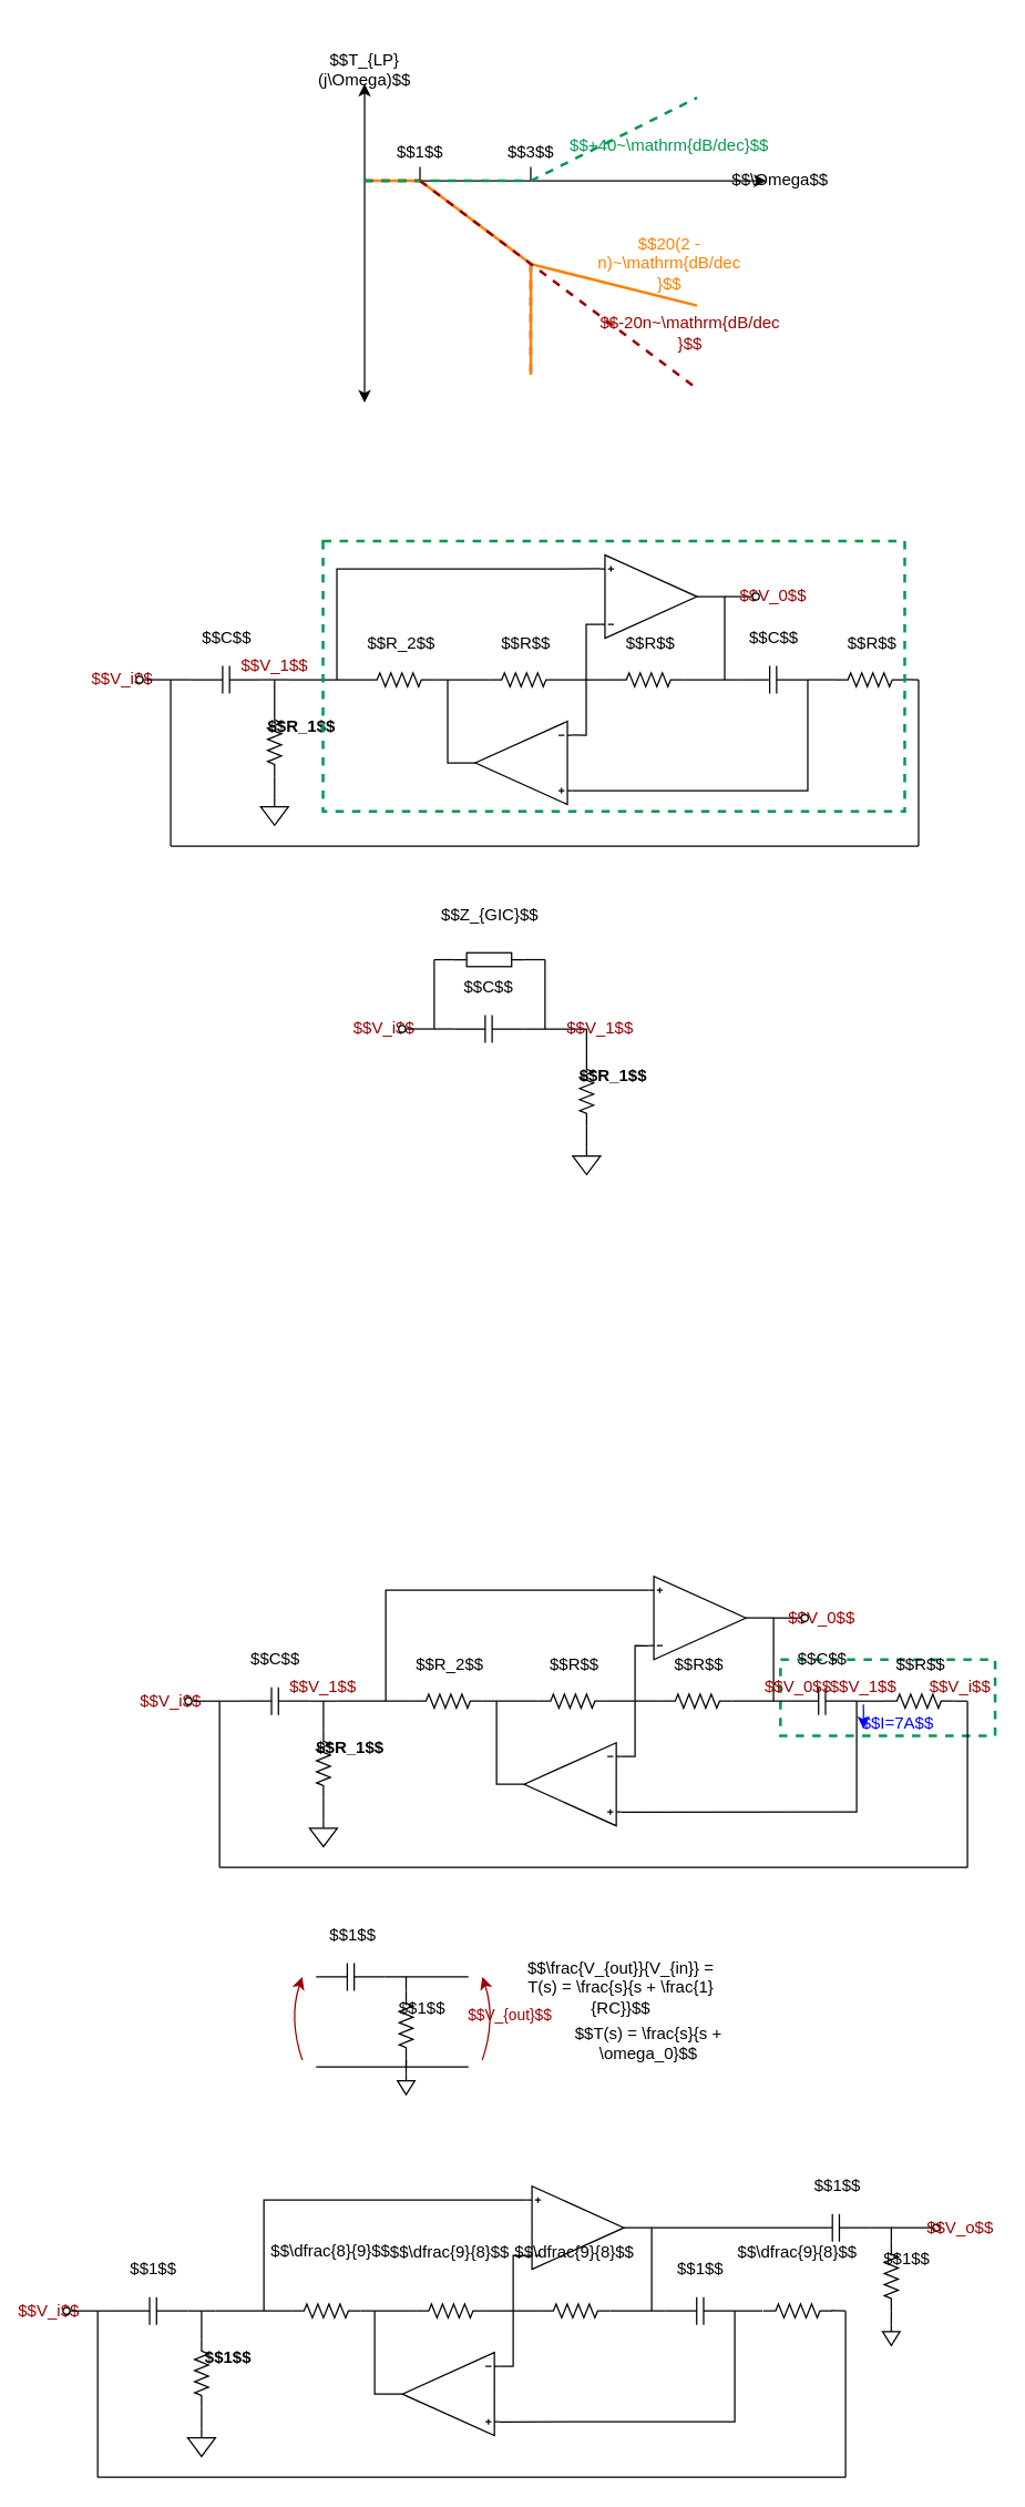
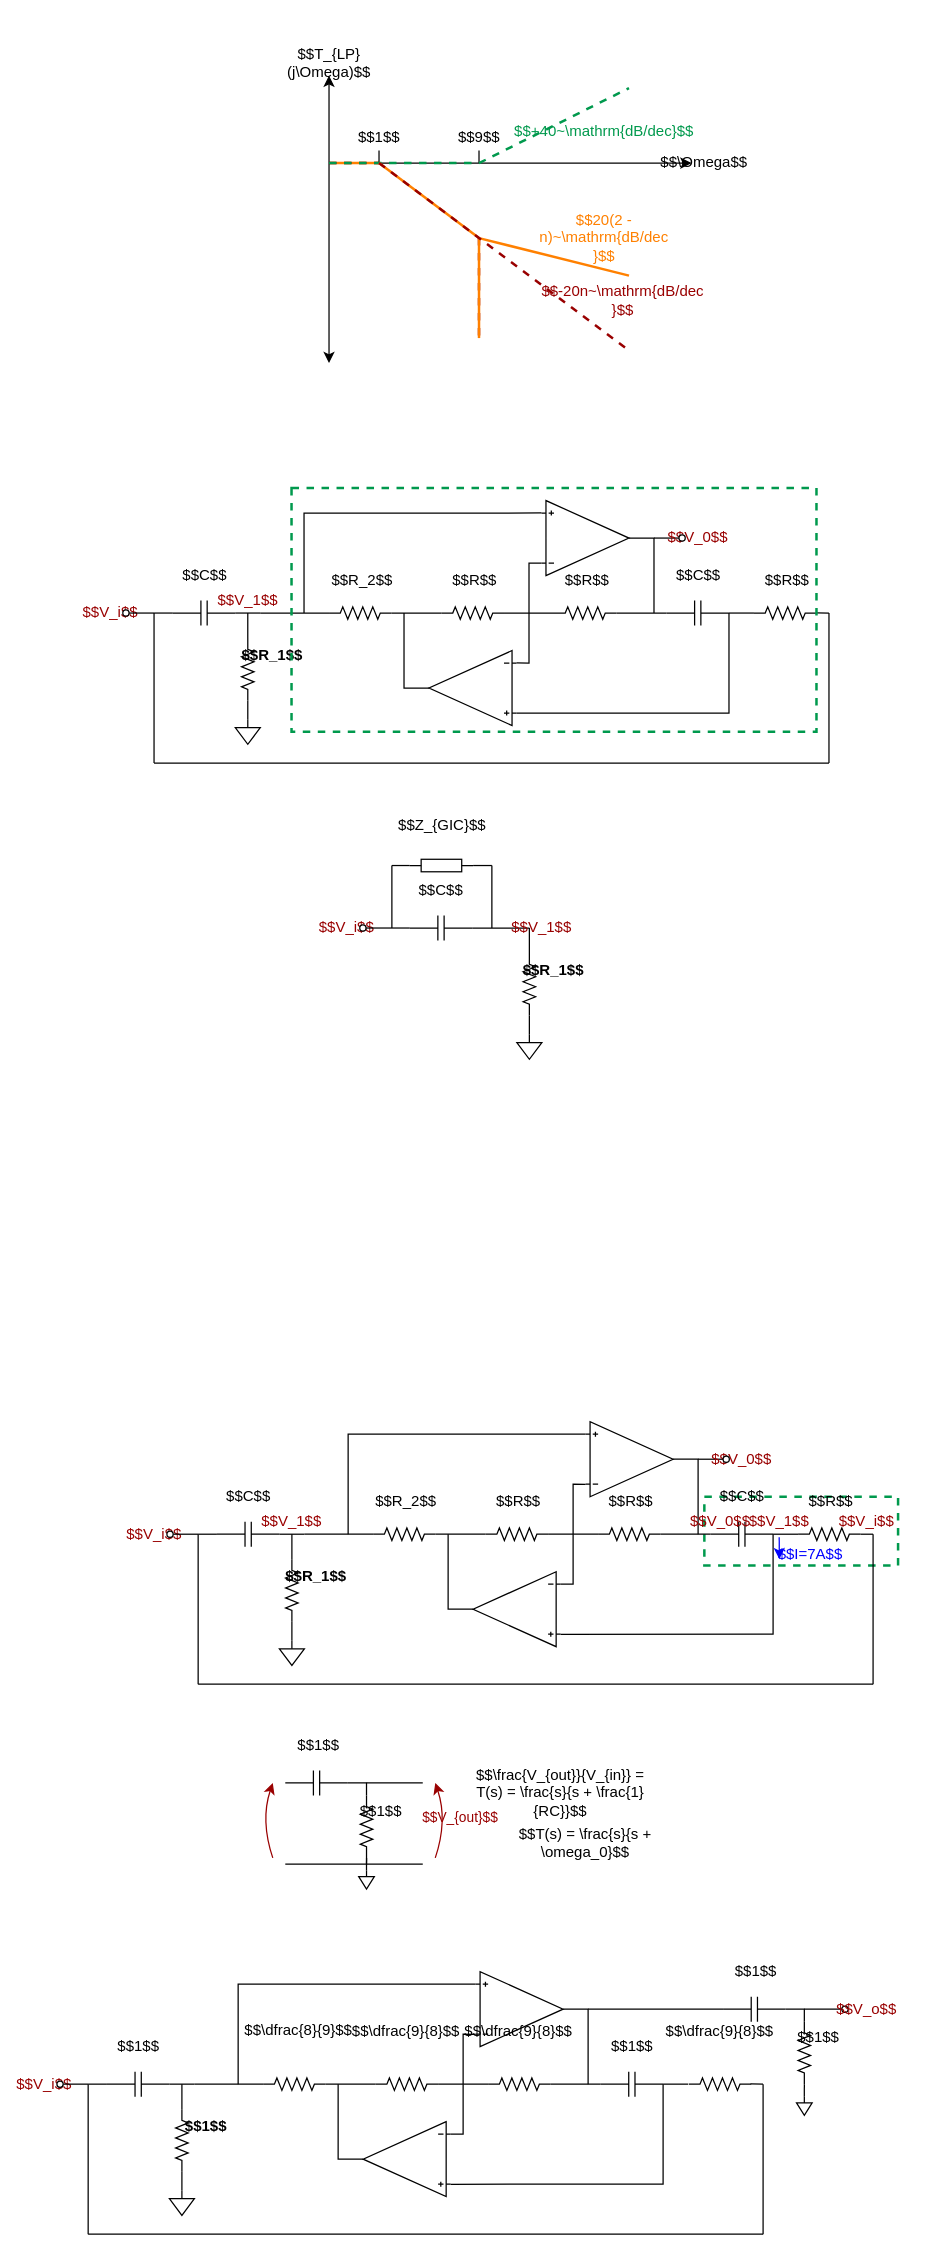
- <mxCell id="15" value="$$3$$" style="text;html=1;strokeColor=none;fillColor=none;align=center;verticalAlign=middle;whiteSpace=wrap;rounded=0;" vertex="1" parent="1"><mxGeometry x="372.71" y="100" width="20" height="20" as="geometry" /></mxCell>
+ <mxCell id="15" value="$$9$$" style="text;html=1;strokeColor=none;fillColor=none;align=center;verticalAlign=middle;whiteSpace=wrap;rounded=0;" vertex="1" parent="1"><mxGeometry x="372.71" y="100" width="20" height="20" as="geometry" /></mxCell>
